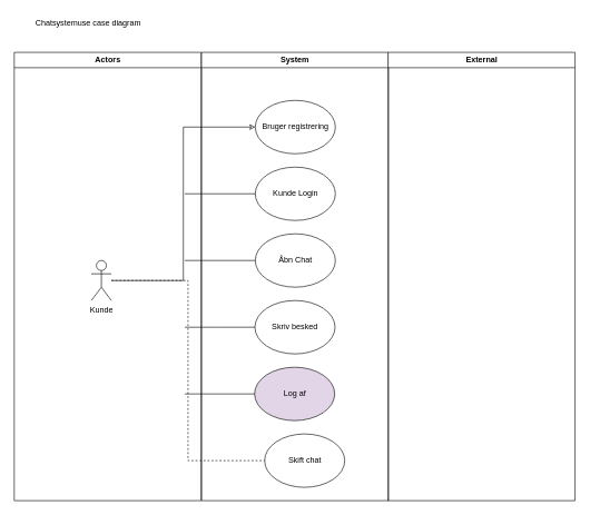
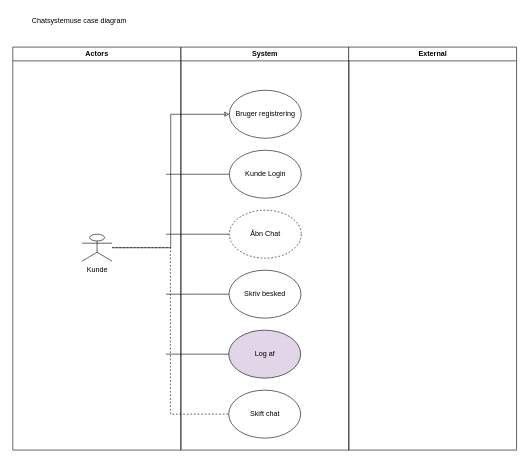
- <mxCell id="7" value="Åbn Chat" style="ellipse;whiteSpace=wrap;html=1;" vertex="1" parent="4"><mxGeometry x="80.5" y="272" width="120" height="80" as="geometry" /></mxCell>
+ <mxCell id="7" value="Åbn Chat" style="ellipse;whiteSpace=wrap;html=1;dashed=1;" vertex="1" parent="4"><mxGeometry x="80.5" y="272" width="120" height="80" as="geometry" /></mxCell>
- <mxCell id="3" value="&lt;div&gt;Kunde&lt;/div&gt;" style="shape=umlActor;verticalLabelPosition=bottom;verticalAlign=top;html=1;outlineConnect=0;" vertex="1" parent="2"><mxGeometry x="115.5" y="312" width="30" height="60" as="geometry" /></mxCell>
+ <mxCell id="3" value="&lt;div&gt;Kunde&lt;/div&gt;" style="shape=umlActor;verticalLabelPosition=bottom;verticalAlign=top;html=1;outlineConnect=0;" vertex="1" parent="2"><mxGeometry x="115.5" y="312" width="50" height="45" as="geometry" /></mxCell>
- <mxCell id="10" value="Skift chat" style="ellipse;whiteSpace=wrap;html=1;" vertex="1" parent="4"><mxGeometry x="94.5" y="572" width="120" height="80" as="geometry" /></mxCell>
+ <mxCell id="10" value="Skift chat" style="ellipse;whiteSpace=wrap;html=1;" vertex="1" parent="4"><mxGeometry x="79.5" y="572" width="120" height="80" as="geometry" /></mxCell>
